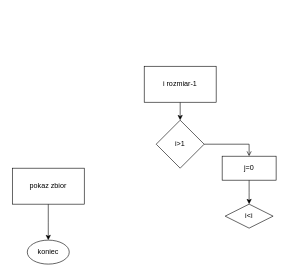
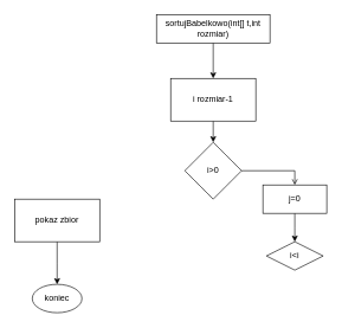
+ <mxCell id="3" value="sortujBabelkowo(int[] t,int rozmiar)" style="whiteSpace=wrap;html=1;" vertex="1" parent="1"><mxGeometry x="220" y="20" width="160" height="40" as="geometry" /></mxCell>
+ <mxCell id="2" value="" style="edgeStyle=orthogonalEdgeStyle;rounded=0;orthogonalLoop=1;jettySize=auto;html=1;" edge="1" parent="1" source="3" target="5"><mxGeometry relative="1" as="geometry" /></mxCell>
- <mxCell id="7" value="i&amp;gt;1" style="rhombus;whiteSpace=wrap;html=1;" vertex="1" parent="1"><mxGeometry x="260" y="200" width="80" height="80" as="geometry" /></mxCell>
+ <mxCell id="7" value="i&amp;gt;0" style="rhombus;whiteSpace=wrap;html=1;" vertex="1" parent="1"><mxGeometry x="260" y="200" width="80" height="80" as="geometry" /></mxCell>
